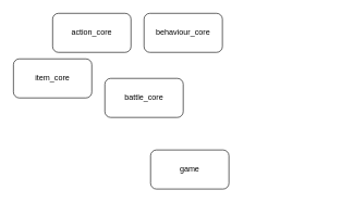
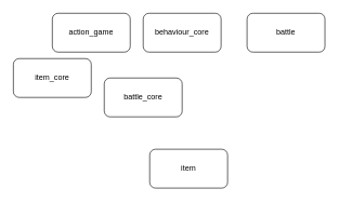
- <mxCell id="2" value="action_core" style="rounded=1;whiteSpace=wrap;html=1;" vertex="1" parent="1"><mxGeometry x="80" y="20" width="120" height="60" as="geometry" /></mxCell>
+ <mxCell id="2" value="action_game" style="rounded=1;whiteSpace=wrap;html=1;" vertex="1" parent="1"><mxGeometry x="80" y="20" width="120" height="60" as="geometry" /></mxCell>
+ <mxCell id="3" value="battle" style="rounded=1;whiteSpace=wrap;html=1;" vertex="1" parent="1"><mxGeometry x="380" y="20" width="120" height="60" as="geometry" /></mxCell>
- <mxCell id="6" value="game" style="rounded=1;whiteSpace=wrap;html=1;" vertex="1" parent="1"><mxGeometry x="230" y="230" width="120" height="60" as="geometry" /></mxCell>
+ <mxCell id="6" value="item" style="rounded=1;whiteSpace=wrap;html=1;" vertex="1" parent="1"><mxGeometry x="230" y="230" width="120" height="60" as="geometry" /></mxCell>
